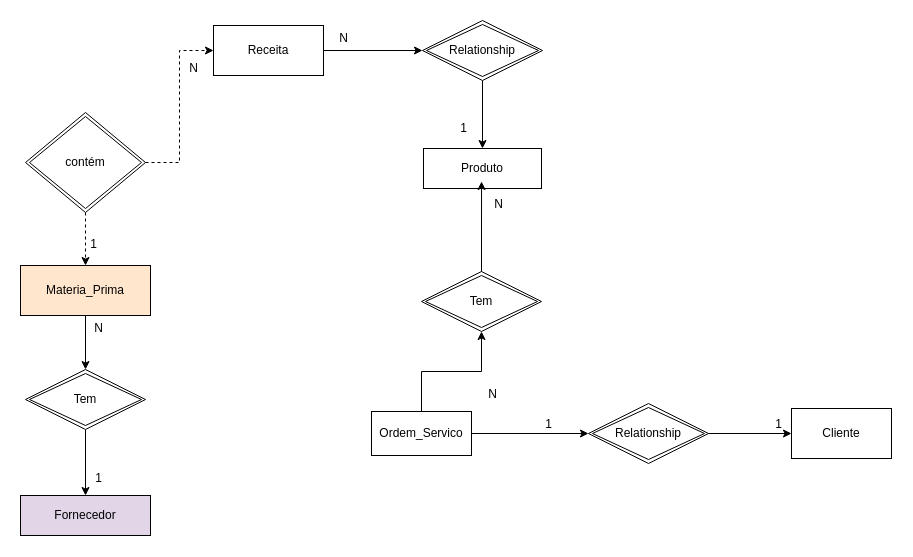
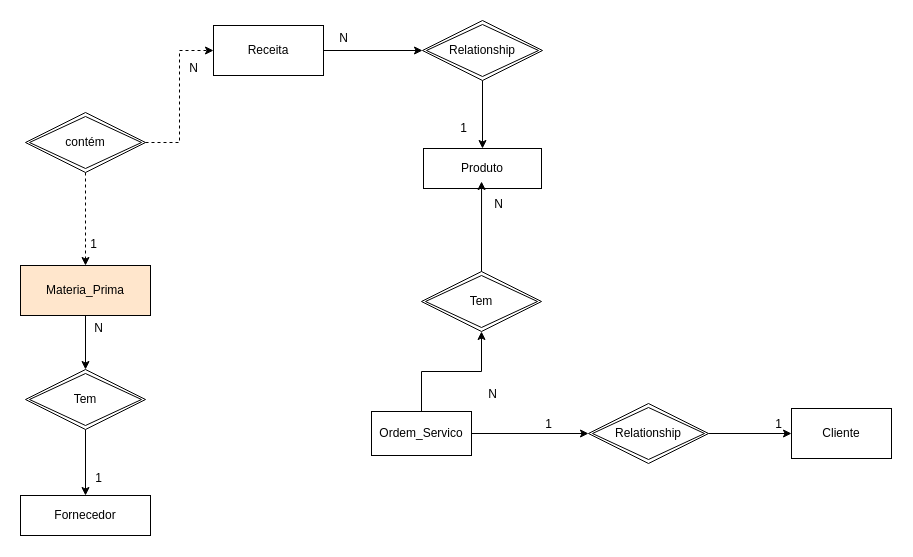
- <mxCell id="16" value="contém" style="shape=rhombus;double=1;perimeter=rhombusPerimeter;whiteSpace=wrap;html=1;align=center;" vertex="1" parent="1"><mxGeometry x="25" y="112" width="120" height="100" as="geometry" /></mxCell>
+ <mxCell id="16" value="contém" style="shape=rhombus;double=1;perimeter=rhombusPerimeter;whiteSpace=wrap;html=1;align=center;" vertex="1" parent="1"><mxGeometry x="25" y="112" width="120" height="60" as="geometry" /></mxCell>
- <mxCell id="2" value="Fornecedor" style="whiteSpace=wrap;html=1;align=center;fillColor=#e1d5e7;" vertex="1" parent="1"><mxGeometry x="20" y="495" width="130" height="40" as="geometry" /></mxCell>
+ <mxCell id="2" value="Fornecedor" style="whiteSpace=wrap;html=1;align=center;" vertex="1" parent="1"><mxGeometry x="20" y="495" width="130" height="40" as="geometry" /></mxCell>
